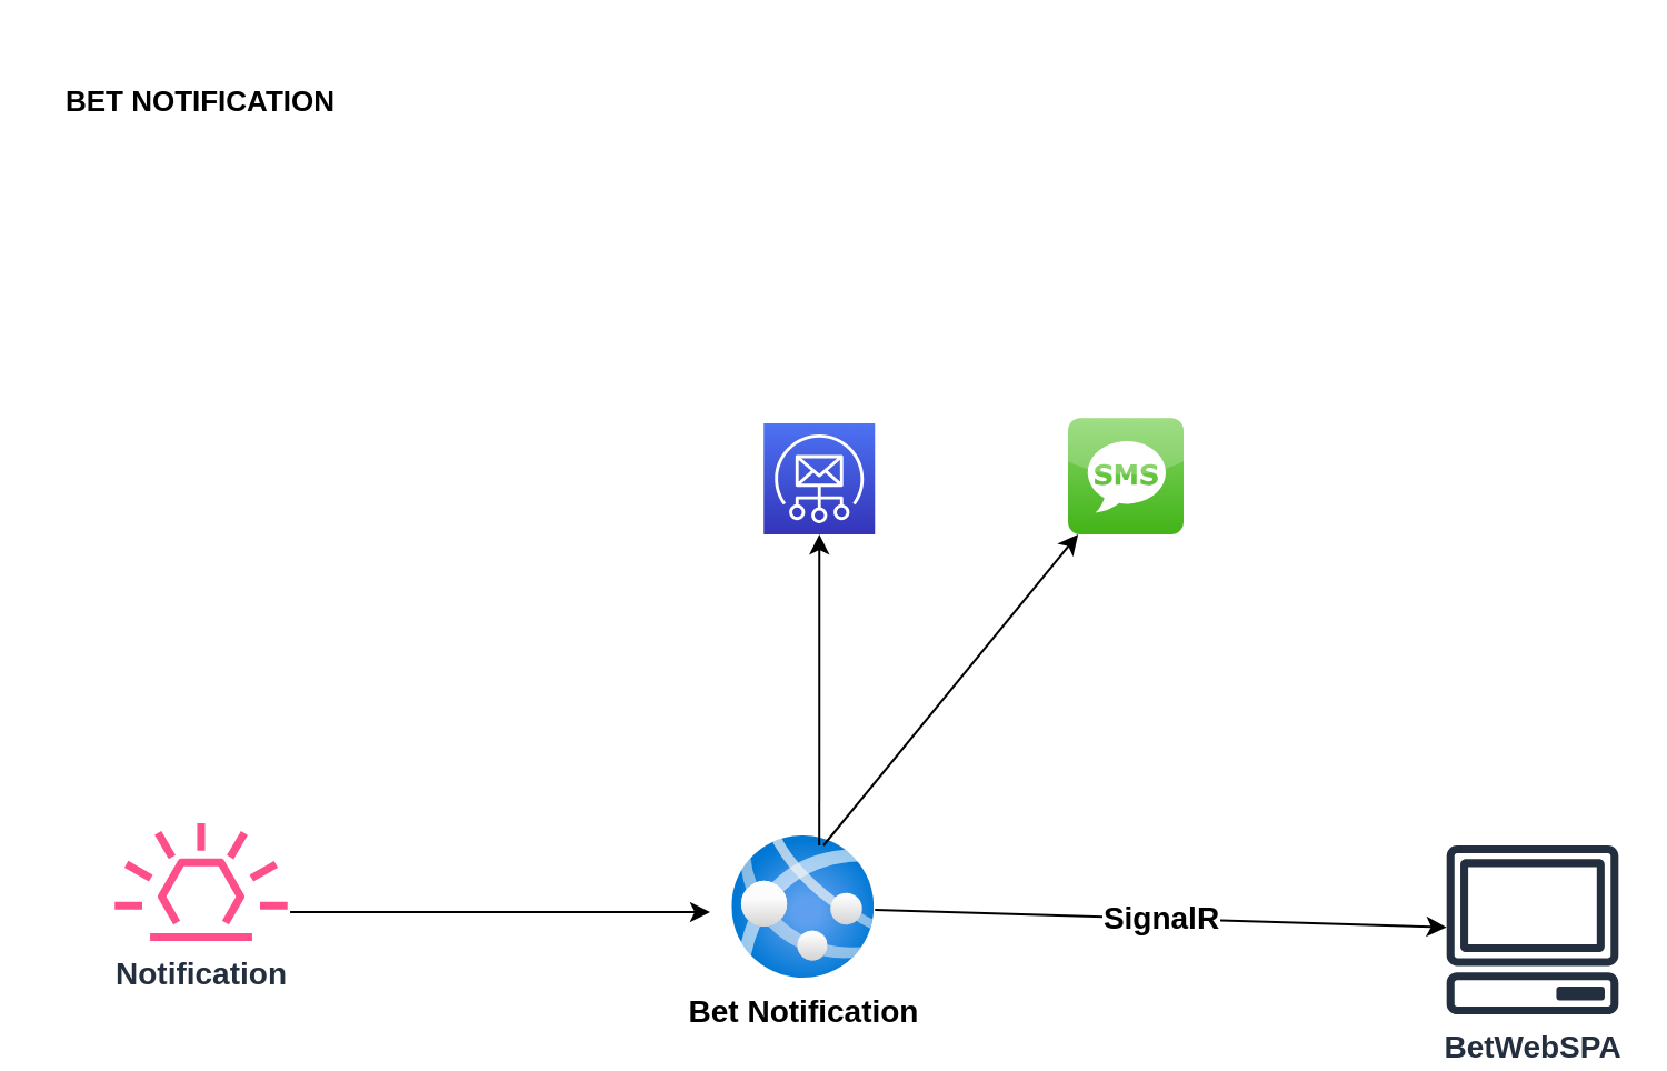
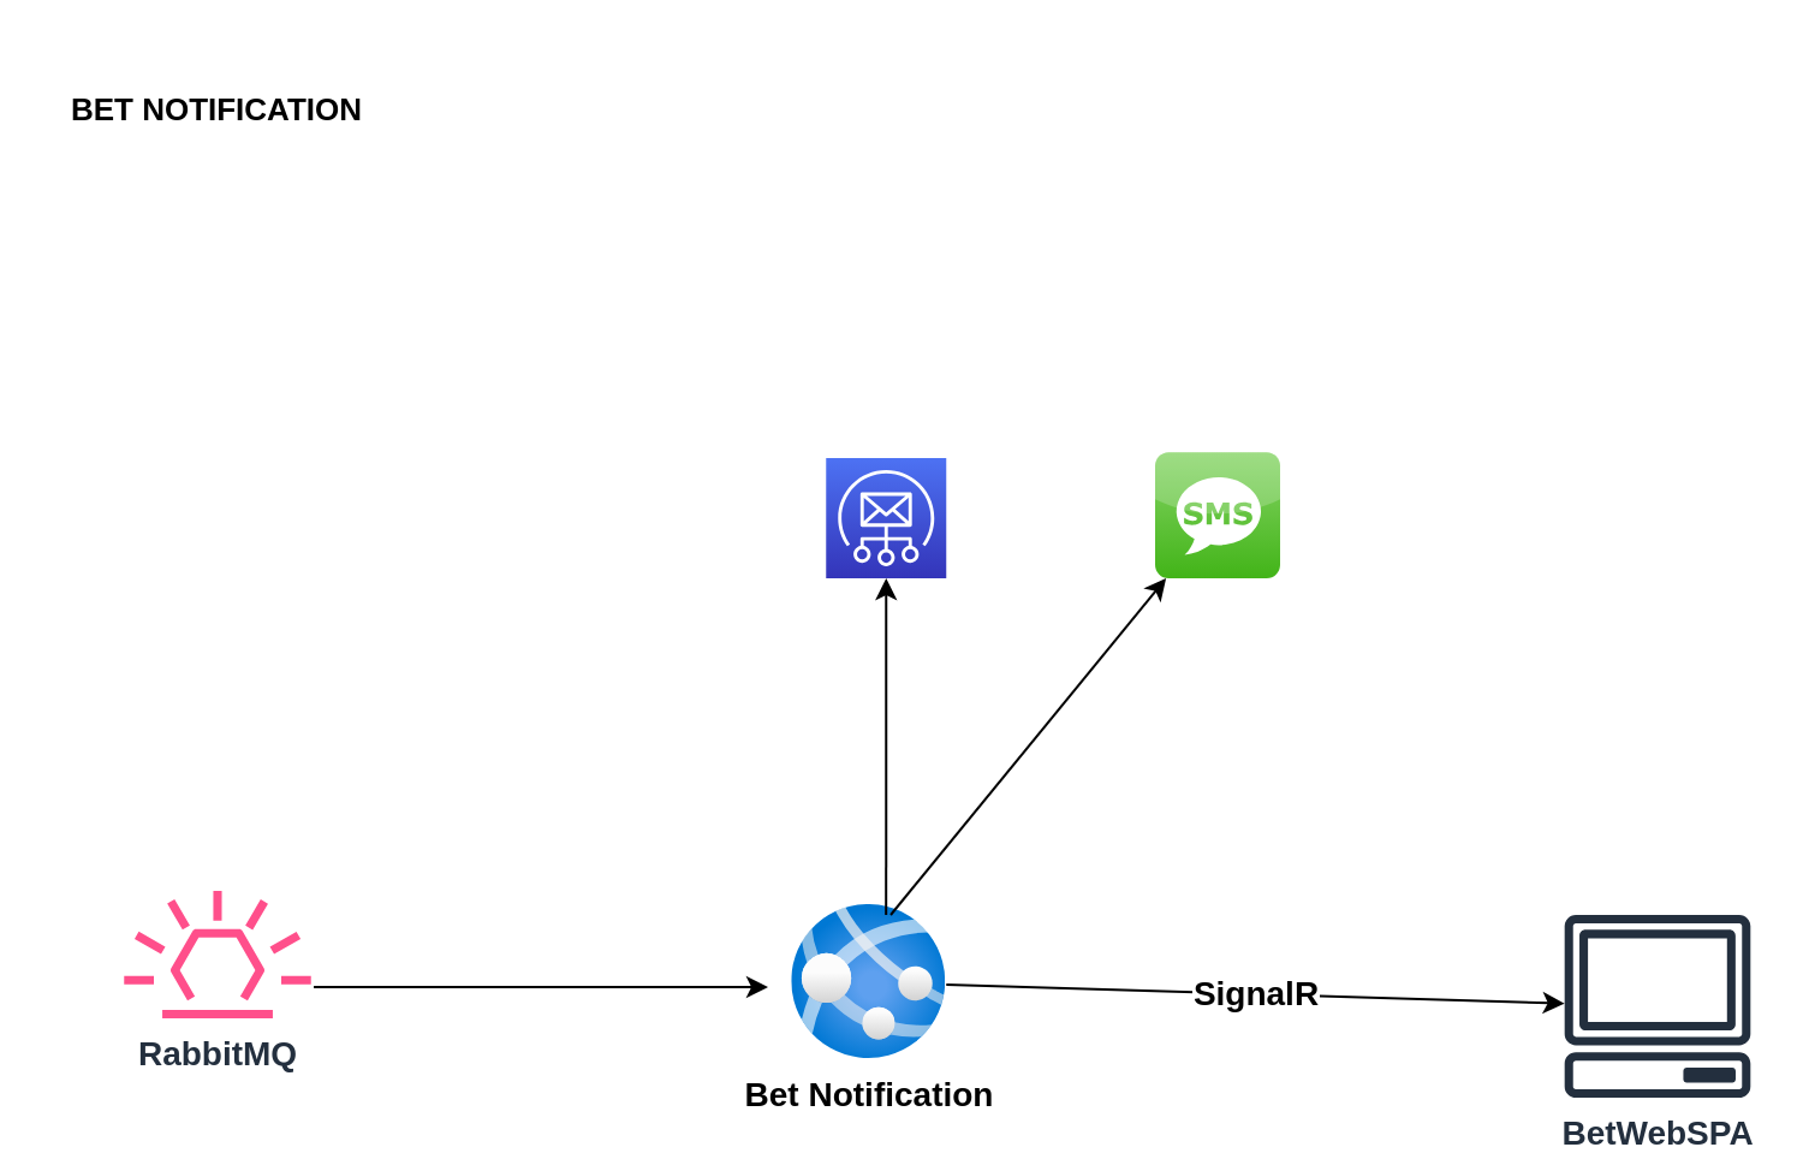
- <mxCell id="7" value="Notification" style="sketch=0;outlineConnect=0;fontColor=#232F3E;gradientColor=none;fillColor=#FF4F8B;strokeColor=none;dashed=0;verticalLabelPosition=bottom;verticalAlign=top;align=center;html=1;fontSize=14;fontStyle=1;aspect=fixed;pointerEvents=1;shape=mxgraph.aws4.eventbridge_default_event_bus_resource;" parent="1" vertex="1"><mxGeometry x="51" y="370" width="78" height="53" as="geometry" /></mxCell>
+ <mxCell id="7" value="RabbitMQ" style="sketch=0;outlineConnect=0;fontColor=#232F3E;gradientColor=none;fillColor=#FF4F8B;strokeColor=none;dashed=0;verticalLabelPosition=bottom;verticalAlign=top;align=center;html=1;fontSize=14;fontStyle=1;aspect=fixed;pointerEvents=1;shape=mxgraph.aws4.eventbridge_default_event_bus_resource;" parent="1" vertex="1"><mxGeometry x="51" y="370" width="78" height="53" as="geometry" /></mxCell>
